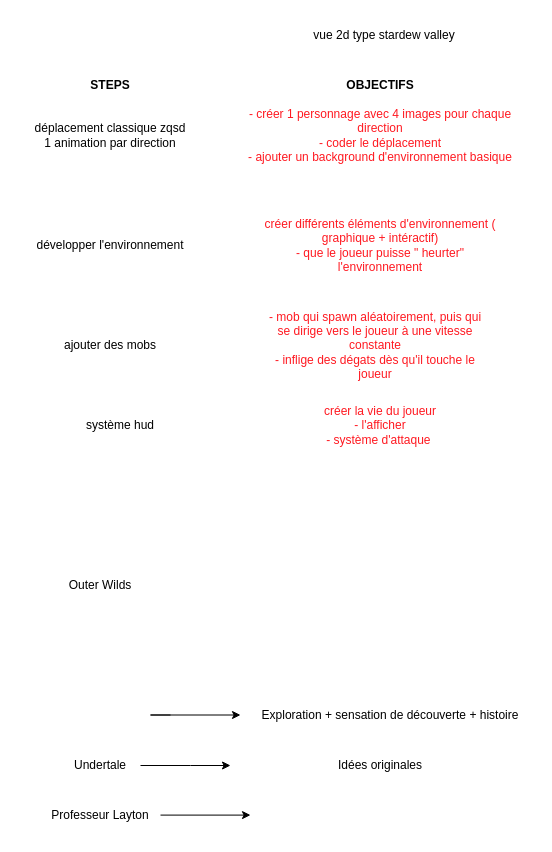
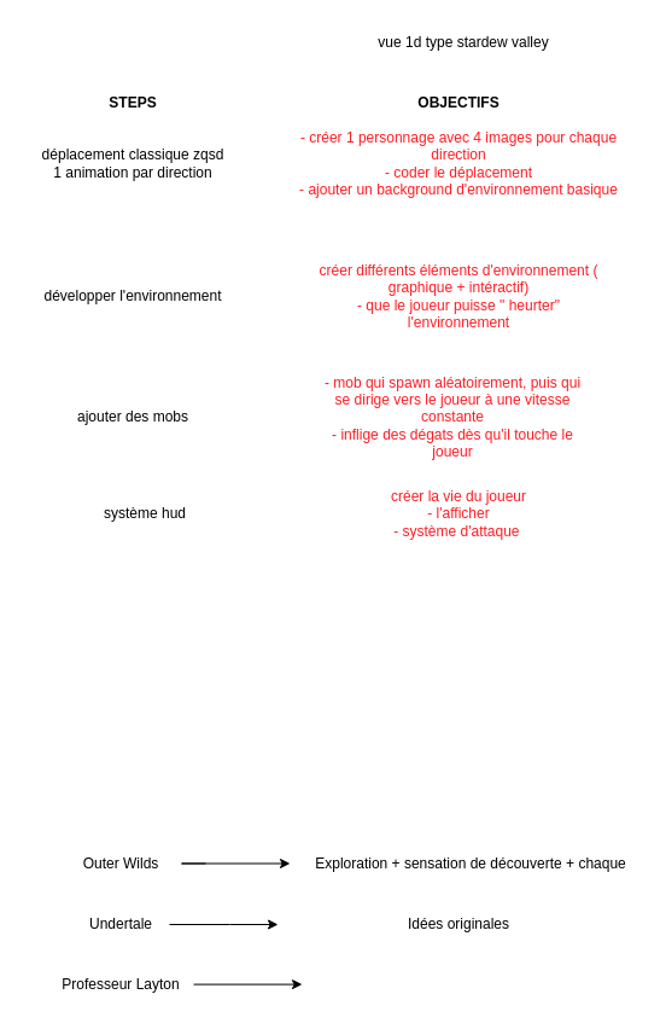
- <mxCell id="2" value="vue 2d type stardew valley" style="text;html=1;strokeColor=none;fillColor=none;align=center;verticalAlign=middle;whiteSpace=wrap;rounded=0;" parent="1" vertex="1"><mxGeometry x="304" width="160" height="30" as="geometry" y="20" /></mxCell>
+ <mxCell id="2" value="vue 1d type stardew valley" style="text;html=1;strokeColor=none;fillColor=none;align=center;verticalAlign=middle;whiteSpace=wrap;rounded=0;" parent="1" vertex="1"><mxGeometry x="304" width="160" height="30" as="geometry" y="20" /></mxCell>
- <mxCell id="13" value="Outer Wilds" style="text;html=1;strokeColor=none;fillColor=none;align=center;verticalAlign=middle;whiteSpace=wrap;rounded=0;" vertex="1" parent="1"><mxGeometry x="50" y="570" width="100" height="30" as="geometry" /></mxCell>
+ <mxCell id="13" value="Outer Wilds" style="text;html=1;strokeColor=none;fillColor=none;align=center;verticalAlign=middle;whiteSpace=wrap;rounded=0;" vertex="1" parent="1"><mxGeometry x="50" y="700" width="100" height="30" as="geometry" /></mxCell>
- <mxCell id="15" value="Exploration + sensation de découverte + histoire" style="text;html=1;strokeColor=none;fillColor=none;align=center;verticalAlign=middle;whiteSpace=wrap;rounded=0;" vertex="1" parent="1"><mxGeometry x="250" y="700" width="280" height="30" as="geometry" /></mxCell>
+ <mxCell id="15" value="Exploration + sensation de découverte + chaque" style="text;html=1;strokeColor=none;fillColor=none;align=center;verticalAlign=middle;whiteSpace=wrap;rounded=0;" vertex="1" parent="1"><mxGeometry x="250" y="700" width="280" height="30" as="geometry" /></mxCell>
